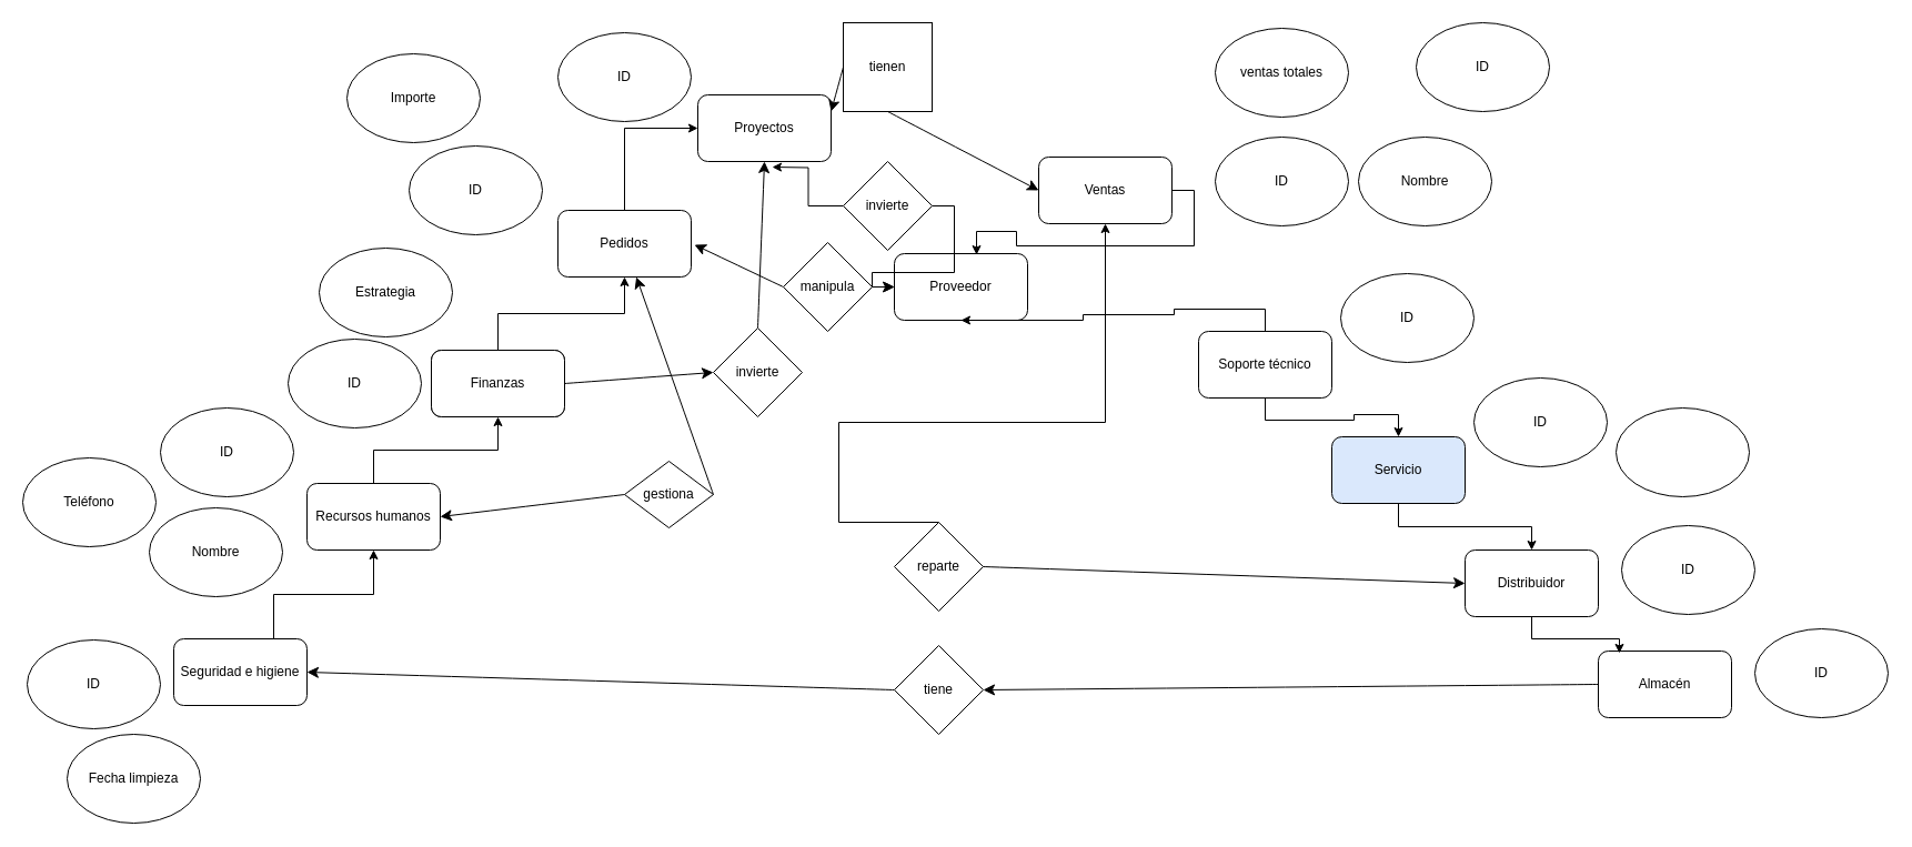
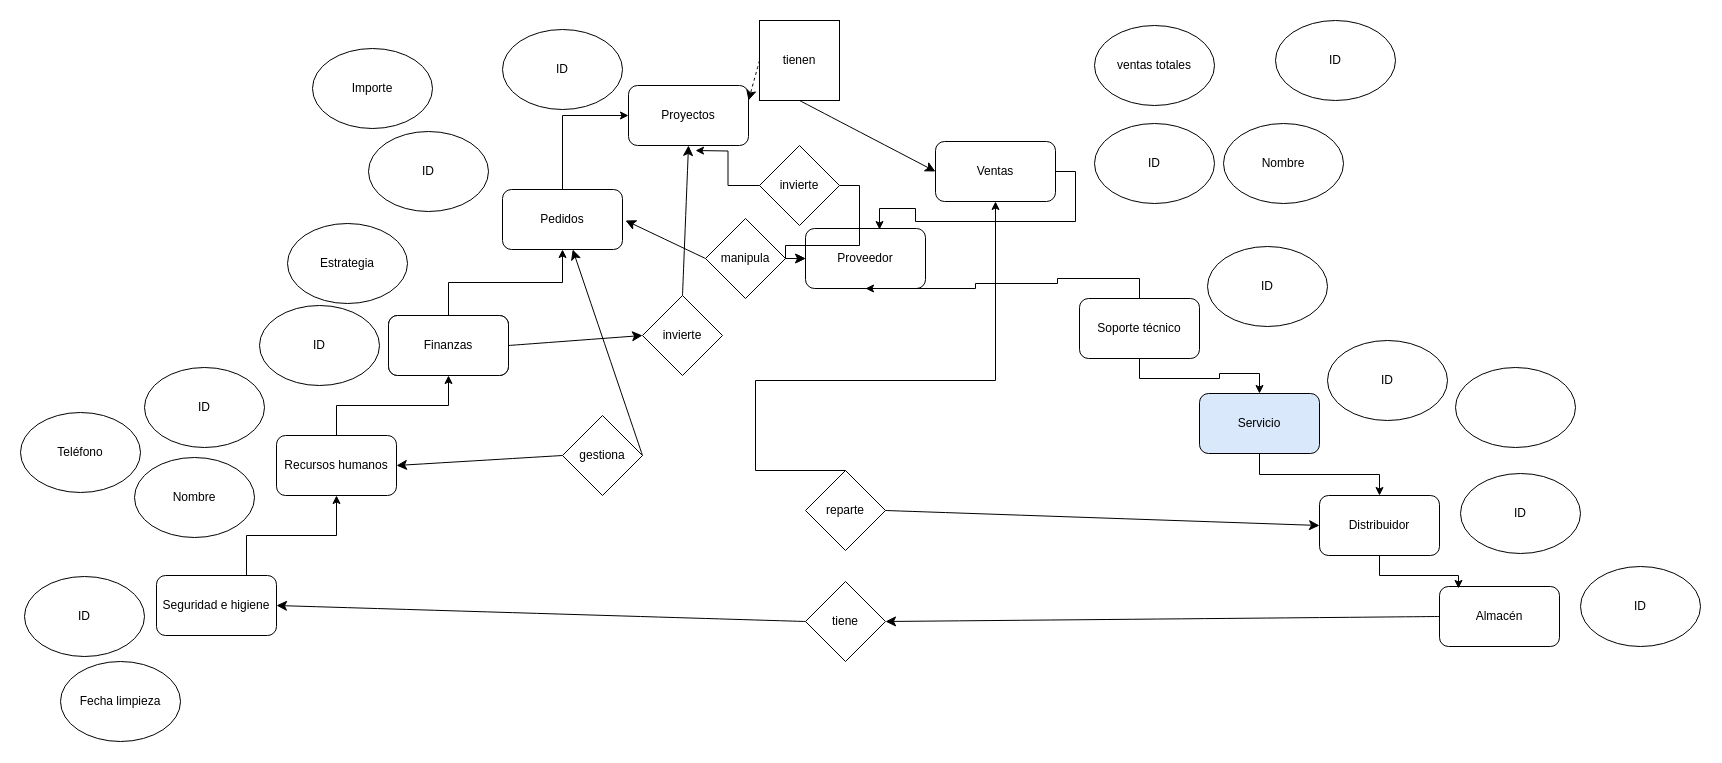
- <mxCell id="41" style="edgeStyle=none;curved=1;rounded=0;orthogonalLoop=1;jettySize=auto;html=1;exitX=0;exitY=0.5;exitDx=0;exitDy=0;entryX=1;entryY=0.25;entryDx=0;entryDy=0;fontSize=12;startSize=8;endSize=8;" edge="1" parent="1" source="43" target="2"><mxGeometry relative="1" as="geometry" /></mxCell>
+ <mxCell id="41" style="edgeStyle=none;curved=1;rounded=0;orthogonalLoop=1;jettySize=auto;html=1;exitX=0;exitY=0.5;exitDx=0;exitDy=0;entryX=1;entryY=0.25;entryDx=0;entryDy=0;fontSize=12;startSize=8;endSize=8;dashed=1;" edge="1" parent="1" source="43" target="2"><mxGeometry relative="1" as="geometry" /></mxCell>
- <mxCell id="57" value="gestiona" style="rhombus;whiteSpace=wrap;html=1;" vertex="1" parent="1"><mxGeometry x="562" y="415" width="80" height="60" as="geometry" /></mxCell>
+ <mxCell id="57" value="gestiona" style="rhombus;whiteSpace=wrap;html=1;" vertex="1" parent="1"><mxGeometry x="562" y="415" width="80" height="80" as="geometry" /></mxCell>
